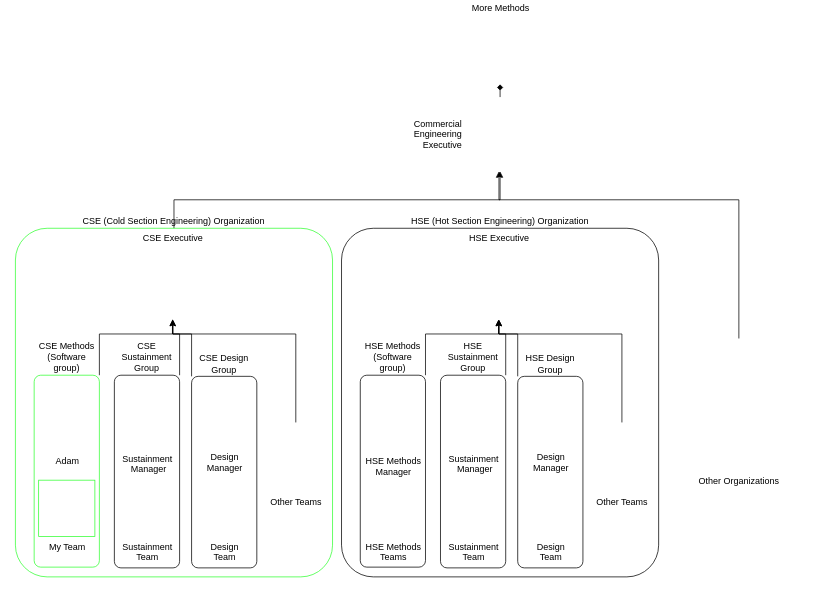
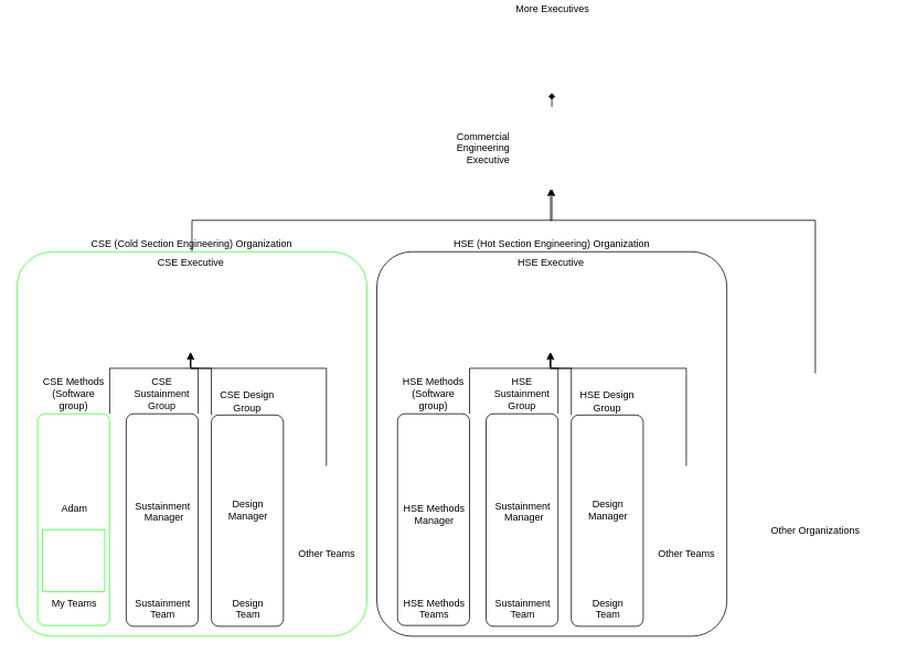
- <mxCell id="39" value="More Methods" style="shape=image;html=1;verticalAlign=bottom;verticalLabelPosition=top;labelBackgroundColor=#ffffff;imageAspect=0;aspect=fixed;image=https://cdn3.iconfinder.com/data/icons/virtual-notebook/128/button_switch-128.png;labelPosition=center;align=center;" vertex="1" parent="1"><mxGeometry x="620.5" y="20" width="92" height="92" as="geometry" /></mxCell>
+ <mxCell id="39" value="More Executives" style="shape=image;html=1;verticalAlign=bottom;verticalLabelPosition=top;labelBackgroundColor=#ffffff;imageAspect=0;aspect=fixed;image=https://cdn3.iconfinder.com/data/icons/virtual-notebook/128/button_switch-128.png;labelPosition=center;align=center;" vertex="1" parent="1"><mxGeometry x="620.5" y="20" width="92" height="92" as="geometry" /></mxCell>
- <mxCell id="10" value="My Team" style="shape=image;html=1;verticalAlign=top;verticalLabelPosition=bottom;labelBackgroundColor=#ffffff;imageAspect=0;aspect=fixed;image=https://cdn0.iconfinder.com/data/icons/business-management-3-4/256/m-27-128.png;imageBorder=#33FF33;" vertex="1" parent="1"><mxGeometry x="51" y="640" width="75" height="75" as="geometry" /></mxCell>
+ <mxCell id="10" value="My Teams" style="shape=image;html=1;verticalAlign=top;verticalLabelPosition=bottom;labelBackgroundColor=#ffffff;imageAspect=0;aspect=fixed;image=https://cdn0.iconfinder.com/data/icons/business-management-3-4/256/m-27-128.png;imageBorder=#33FF33;" vertex="1" parent="1"><mxGeometry x="51" y="640" width="75" height="75" as="geometry" /></mxCell>
